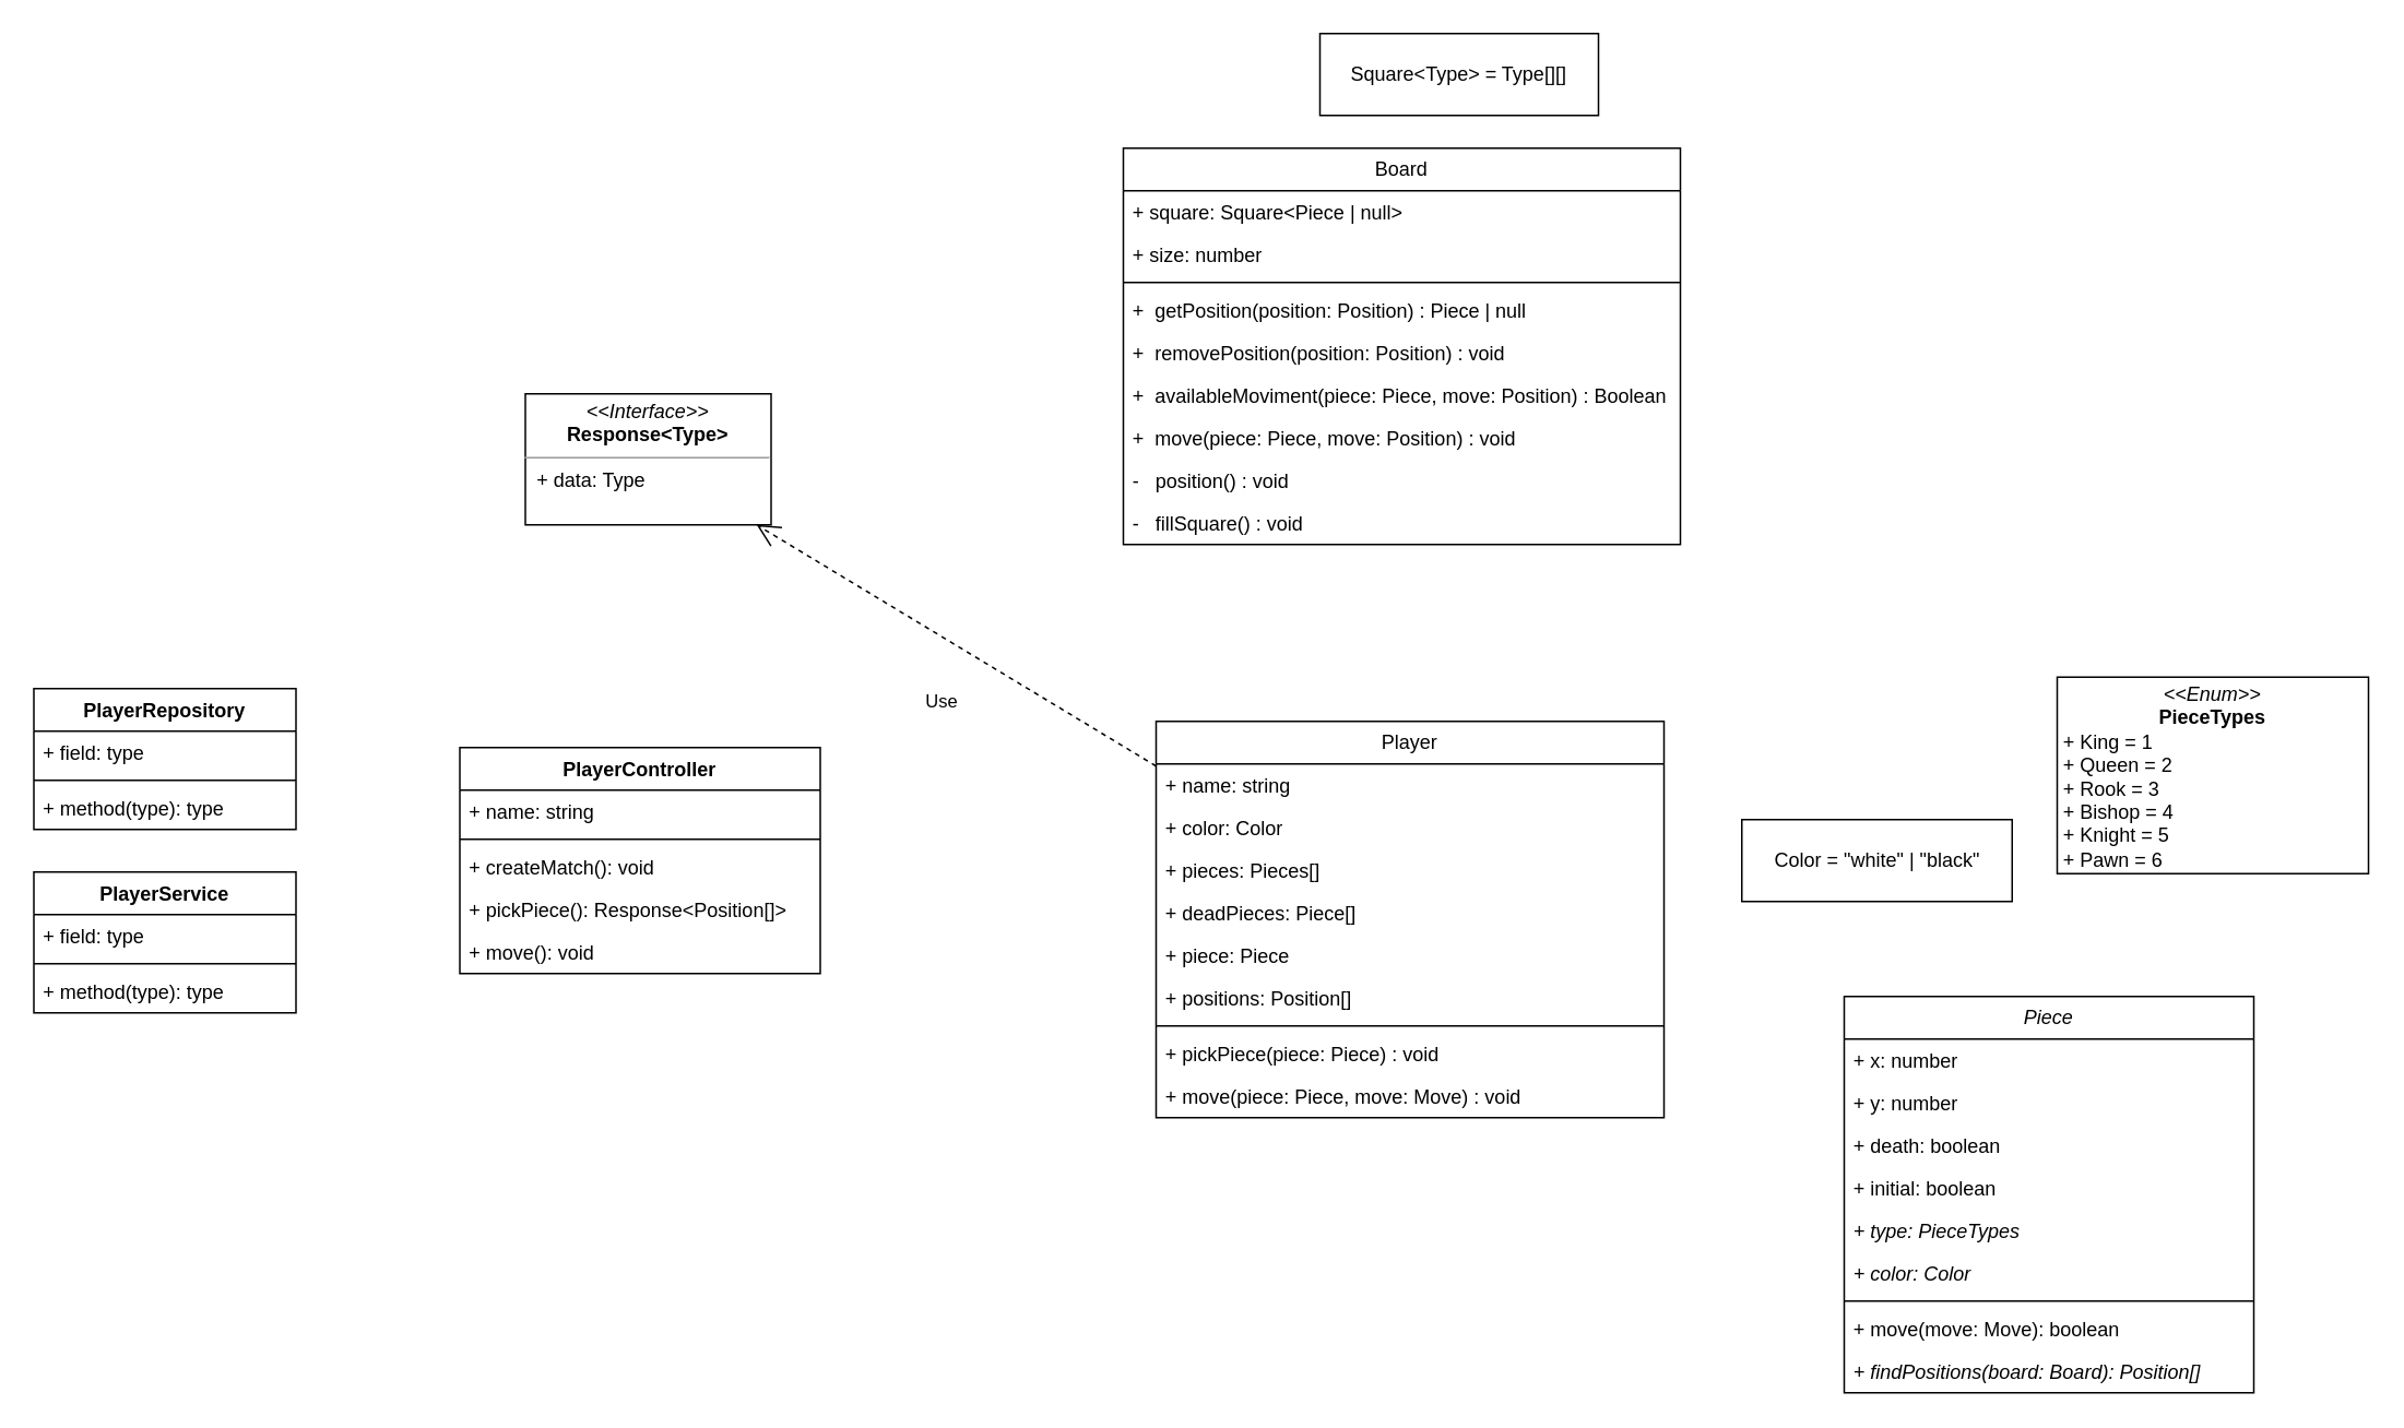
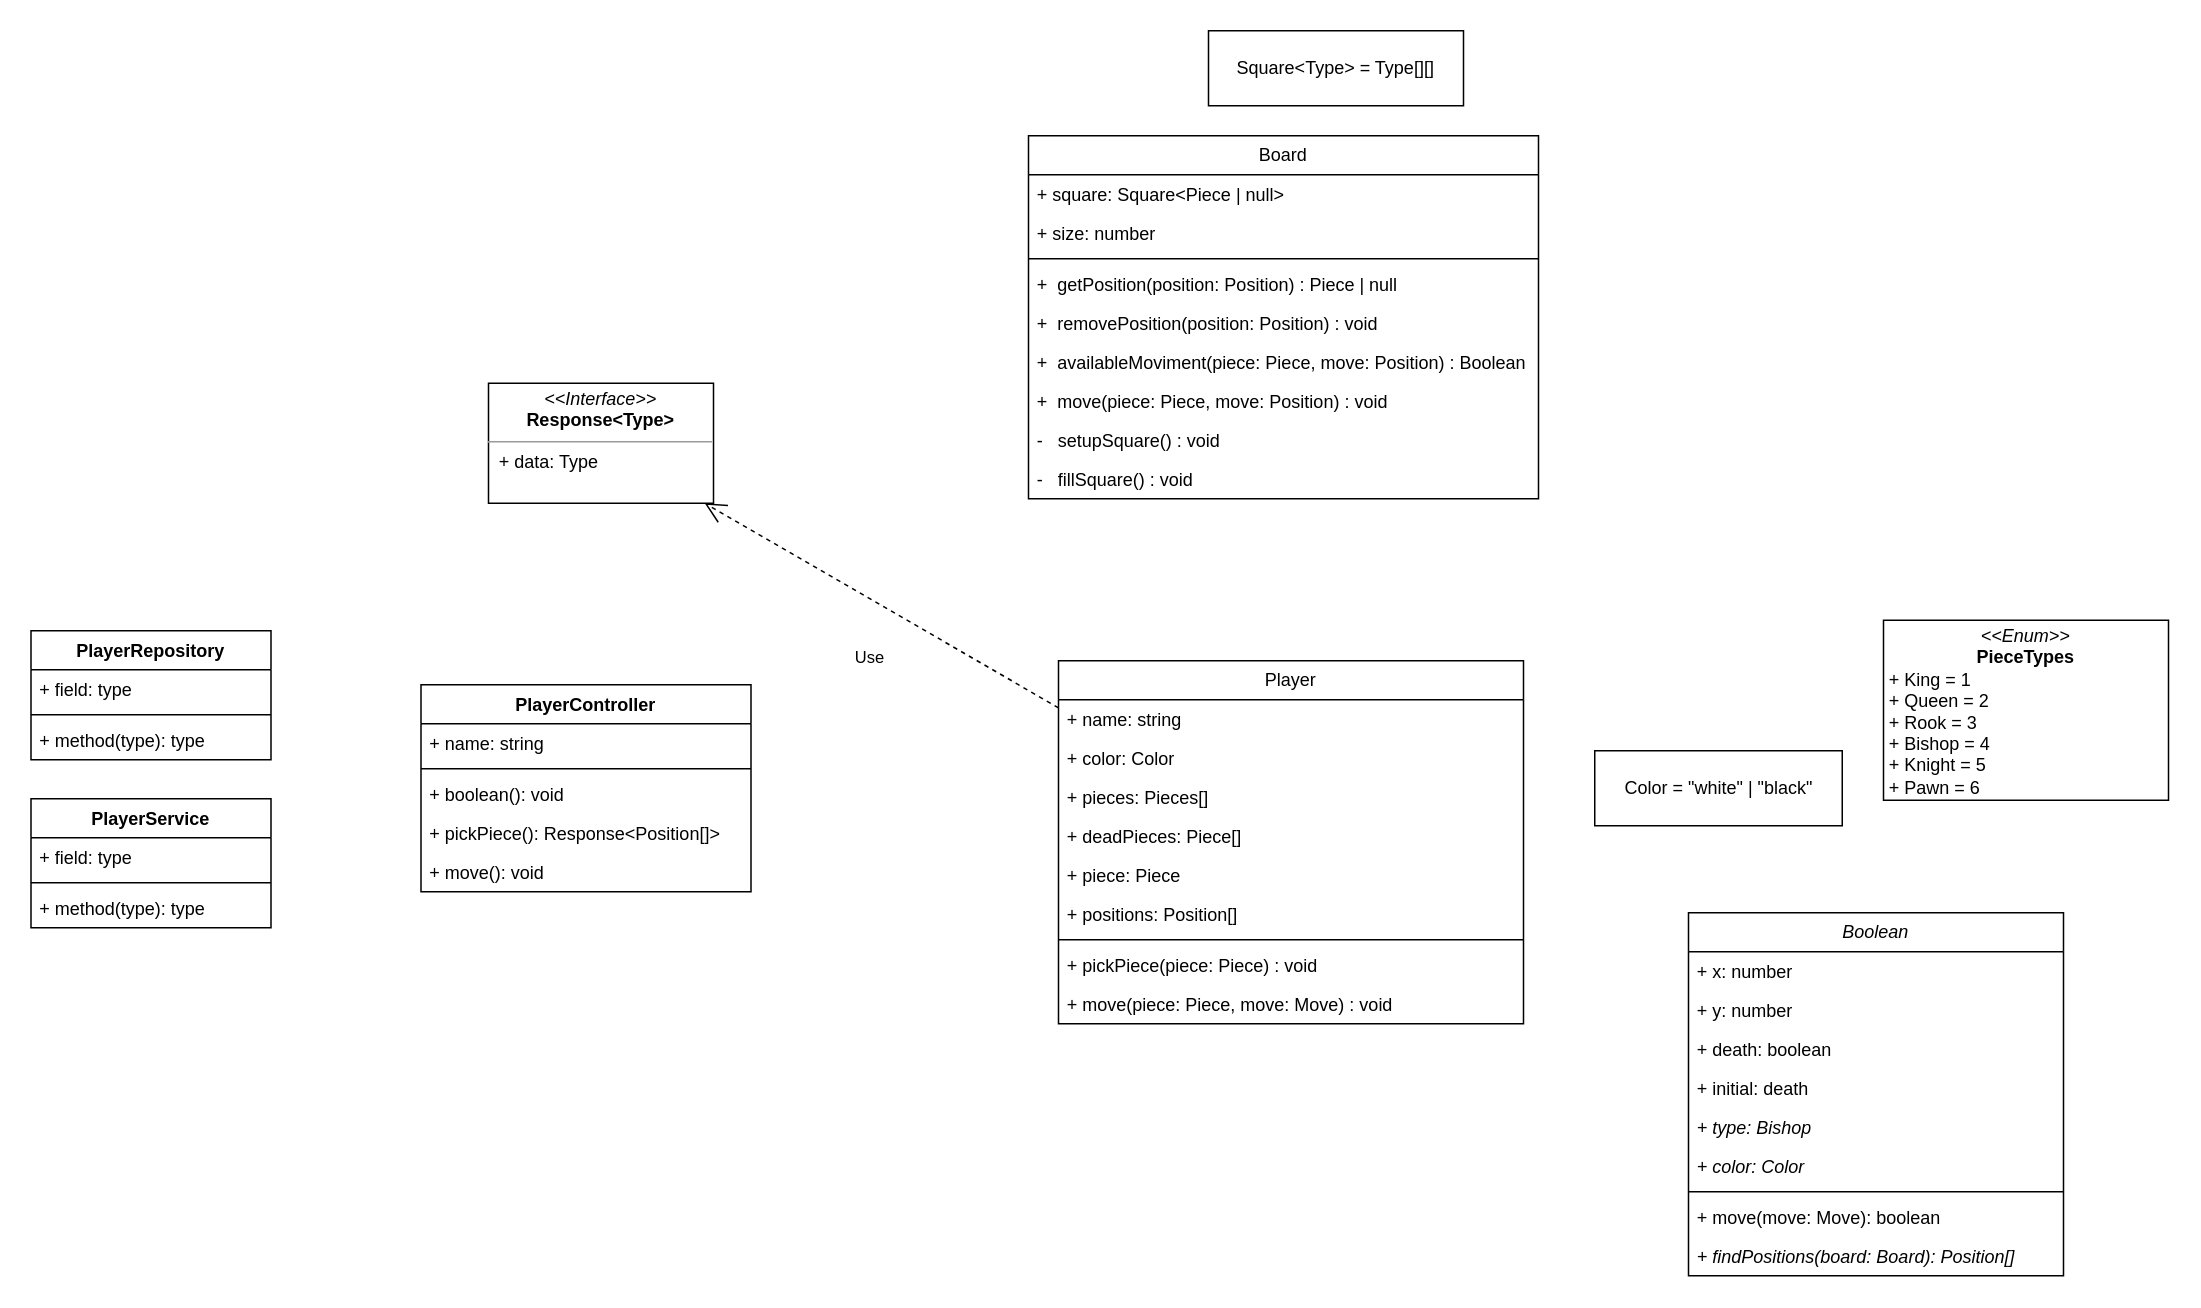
- <mxCell id="50" value="&lt;p style=&quot;margin:0px;margin-top:4px;text-align:center;&quot;&gt;&lt;i&gt;&amp;lt;&amp;lt;Interface&amp;gt;&amp;gt;&lt;/i&gt;&lt;br&gt;&lt;b&gt;Response&amp;lt;Type&amp;gt;&lt;/b&gt;&lt;/p&gt;&lt;hr size=&quot;1&quot;&gt;&lt;p style=&quot;margin:0px;margin-left:4px;&quot;&gt;&amp;nbsp;+ data: Type&lt;/p&gt;" style="verticalAlign=top;align=left;overflow=fill;fontSize=12;fontFamily=Helvetica;html=1;whiteSpace=wrap;" parent="1" vertex="1"><mxGeometry x="320" y="240" width="150" height="80" as="geometry" /></mxCell>
+ <mxCell id="50" value="&lt;p style=&quot;margin:0px;margin-top:4px;text-align:center;&quot;&gt;&lt;i&gt;&amp;lt;&amp;lt;Interface&amp;gt;&amp;gt;&lt;/i&gt;&lt;br&gt;&lt;b&gt;Response&amp;lt;Type&amp;gt;&lt;/b&gt;&lt;/p&gt;&lt;hr size=&quot;1&quot;&gt;&lt;p style=&quot;margin:0px;margin-left:4px;&quot;&gt;&amp;nbsp;+ data: Type&lt;/p&gt;" style="verticalAlign=top;align=left;overflow=fill;fontSize=12;fontFamily=Helvetica;html=1;whiteSpace=wrap;" parent="1" vertex="1"><mxGeometry x="325" y="255" width="150" height="80" as="geometry" /></mxCell>
- <mxCell id="20" value="-&amp;nbsp; &amp;nbsp;position() : void" style="text;strokeColor=none;fillColor=none;align=left;verticalAlign=top;spacingLeft=4;spacingRight=4;overflow=hidden;rotatable=0;points=[[0,0.5],[1,0.5]];portConstraint=eastwest;whiteSpace=wrap;html=1;" parent="12" vertex="1"><mxGeometry y="190" width="340" height="26" as="geometry" /></mxCell>
+ <mxCell id="20" value="-&amp;nbsp; &amp;nbsp;setupSquare() : void" style="text;strokeColor=none;fillColor=none;align=left;verticalAlign=top;spacingLeft=4;spacingRight=4;overflow=hidden;rotatable=0;points=[[0,0.5],[1,0.5]];portConstraint=eastwest;whiteSpace=wrap;html=1;" parent="12" vertex="1"><mxGeometry y="190" width="340" height="26" as="geometry" /></mxCell>
- <mxCell id="39" value="+ createMatch(): void" style="text;strokeColor=none;fillColor=none;align=left;verticalAlign=top;spacingLeft=4;spacingRight=4;overflow=hidden;rotatable=0;points=[[0,0.5],[1,0.5]];portConstraint=eastwest;whiteSpace=wrap;html=1;" parent="36" vertex="1"><mxGeometry y="60" width="220" height="26" as="geometry" /></mxCell>
+ <mxCell id="39" value="+ boolean(): void" style="text;strokeColor=none;fillColor=none;align=left;verticalAlign=top;spacingLeft=4;spacingRight=4;overflow=hidden;rotatable=0;points=[[0,0.5],[1,0.5]];portConstraint=eastwest;whiteSpace=wrap;html=1;" parent="36" vertex="1"><mxGeometry y="60" width="220" height="26" as="geometry" /></mxCell>
- <mxCell id="2" value="&lt;i&gt;Piece&lt;/i&gt;" style="swimlane;fontStyle=0;childLayout=stackLayout;horizontal=1;startSize=26;fillColor=none;horizontalStack=0;resizeParent=1;resizeParentMax=0;resizeLast=0;collapsible=1;marginBottom=0;whiteSpace=wrap;html=1;" parent="1" vertex="1"><mxGeometry x="1125" y="608" width="250" height="242" as="geometry" /></mxCell>
+ <mxCell id="2" value="&lt;i&gt;Boolean&lt;/i&gt;" style="swimlane;fontStyle=0;childLayout=stackLayout;horizontal=1;startSize=26;fillColor=none;horizontalStack=0;resizeParent=1;resizeParentMax=0;resizeLast=0;collapsible=1;marginBottom=0;whiteSpace=wrap;html=1;" parent="1" vertex="1"><mxGeometry x="1125" y="608" width="250" height="242" as="geometry" /></mxCell>
- <mxCell id="6" value="+ initial: boolean&lt;br&gt;" style="text;strokeColor=none;fillColor=none;align=left;verticalAlign=top;spacingLeft=4;spacingRight=4;overflow=hidden;rotatable=0;points=[[0,0.5],[1,0.5]];portConstraint=eastwest;whiteSpace=wrap;html=1;" parent="2" vertex="1"><mxGeometry y="104" width="250" height="26" as="geometry" /></mxCell>
+ <mxCell id="6" value="+ initial: death&lt;br&gt;" style="text;strokeColor=none;fillColor=none;align=left;verticalAlign=top;spacingLeft=4;spacingRight=4;overflow=hidden;rotatable=0;points=[[0,0.5],[1,0.5]];portConstraint=eastwest;whiteSpace=wrap;html=1;" parent="2" vertex="1"><mxGeometry y="104" width="250" height="26" as="geometry" /></mxCell>
- <mxCell id="7" value="&lt;i&gt;+ type: PieceTypes&lt;/i&gt;" style="text;strokeColor=none;fillColor=none;align=left;verticalAlign=top;spacingLeft=4;spacingRight=4;overflow=hidden;rotatable=0;points=[[0,0.5],[1,0.5]];portConstraint=eastwest;whiteSpace=wrap;html=1;" parent="2" vertex="1"><mxGeometry y="130" width="250" height="26" as="geometry" /></mxCell>
+ <mxCell id="7" value="&lt;i&gt;+ type: Bishop&lt;/i&gt;" style="text;strokeColor=none;fillColor=none;align=left;verticalAlign=top;spacingLeft=4;spacingRight=4;overflow=hidden;rotatable=0;points=[[0,0.5],[1,0.5]];portConstraint=eastwest;whiteSpace=wrap;html=1;" parent="2" vertex="1"><mxGeometry y="130" width="250" height="26" as="geometry" /></mxCell>
